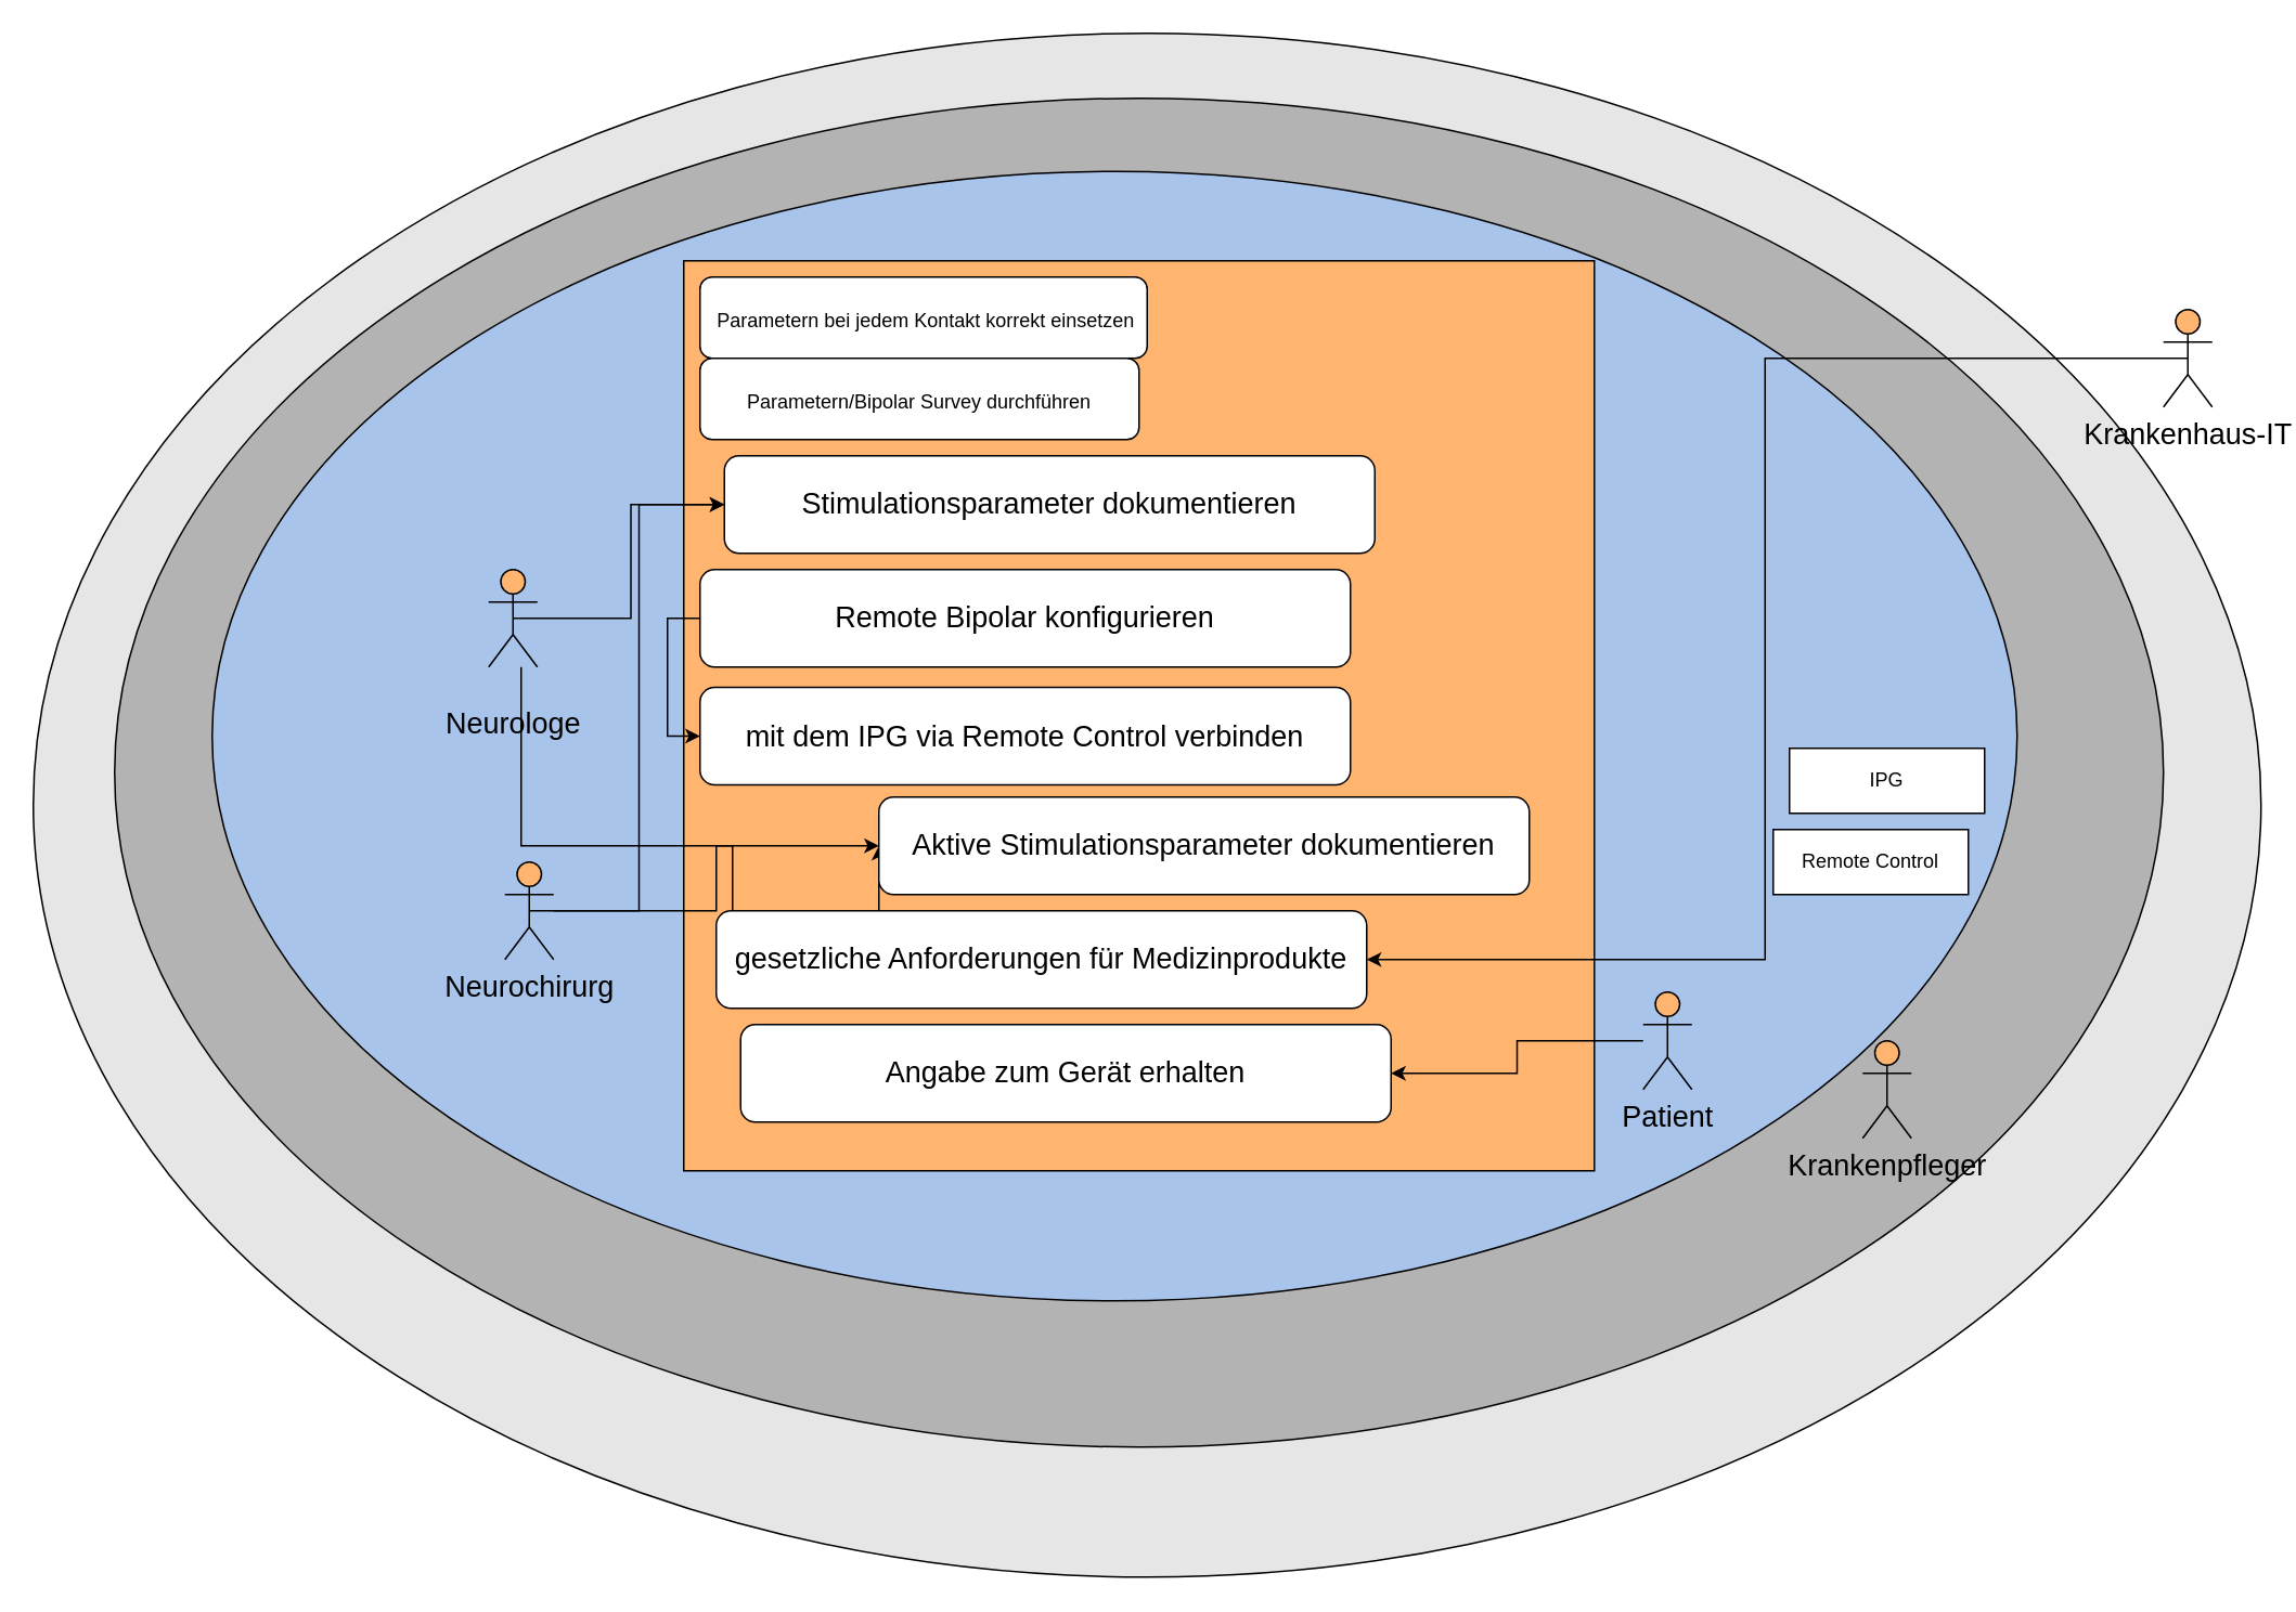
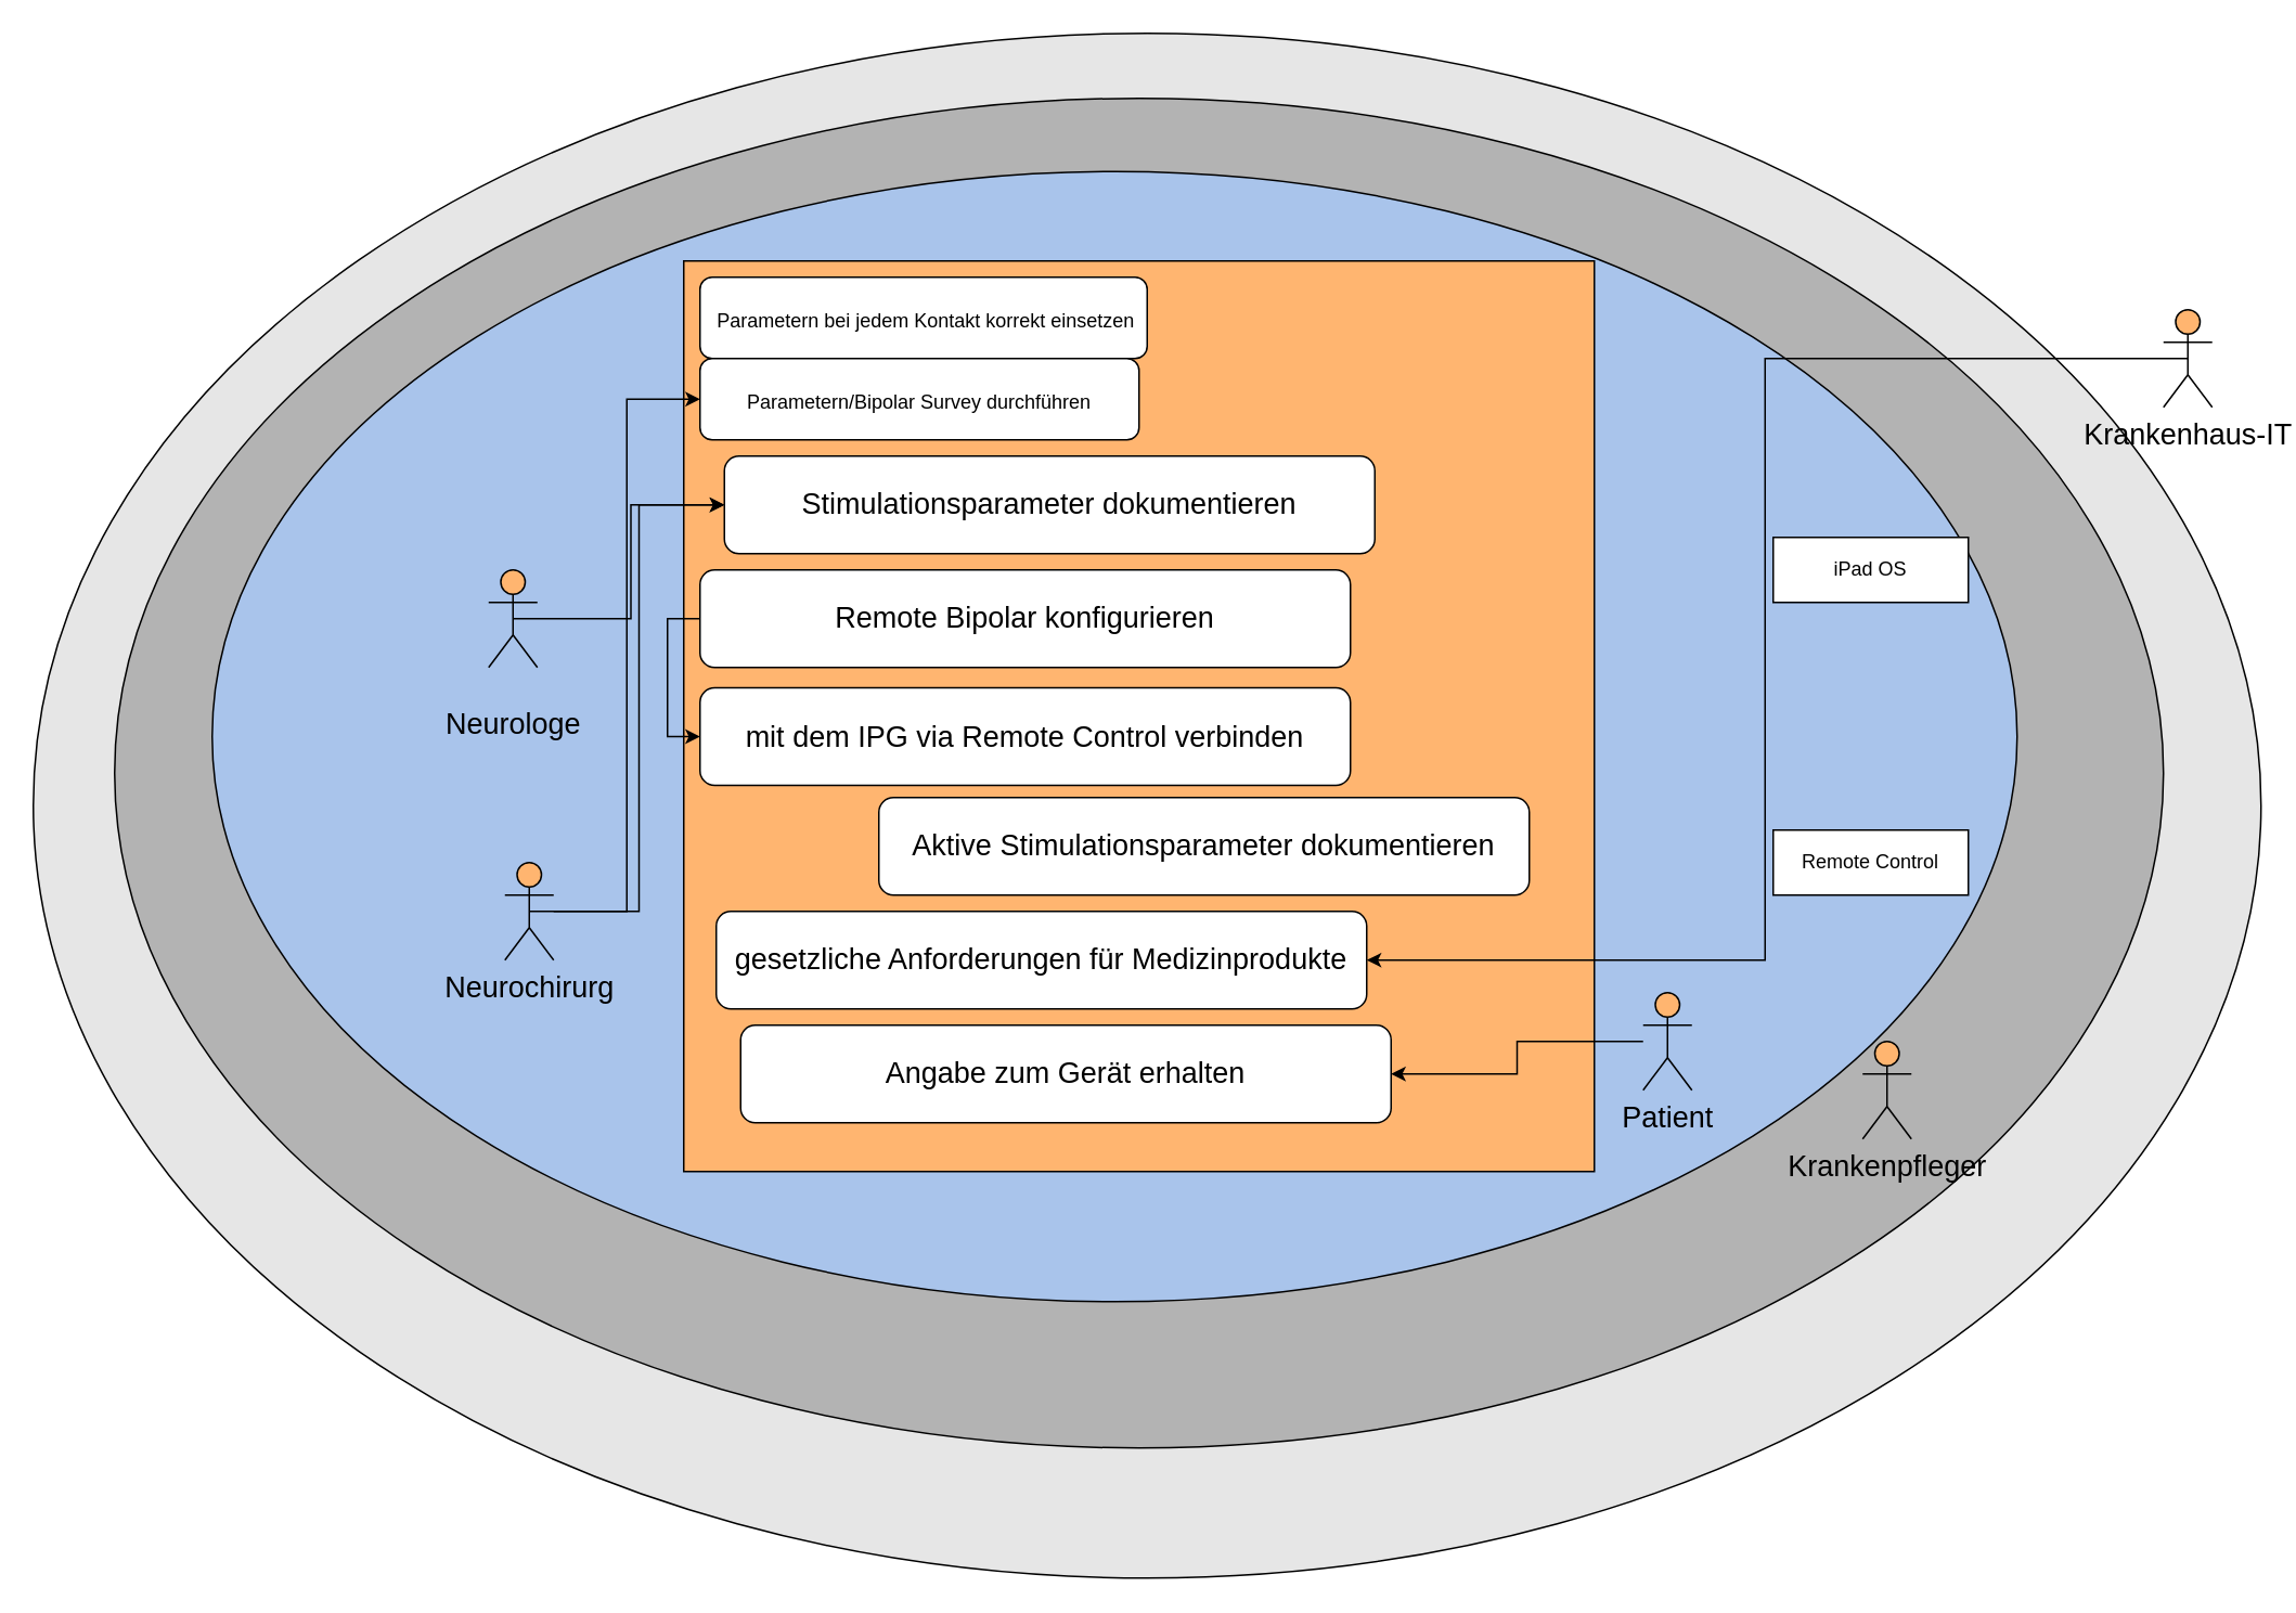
+ <mxCell id="27" value="iPad OS" style="rounded=0;whiteSpace=wrap;html=1;fontSize=12;fillColor=#FFFFFF;" vertex="1" parent="1"><mxGeometry x="1090" y="330" width="120" height="40" as="geometry" /></mxCell>
- <mxCell id="25" value="IPG" style="rounded=0;whiteSpace=wrap;html=1;fontSize=12;fillColor=#FFFFFF;" vertex="1" parent="1"><mxGeometry x="1100" y="460" width="120" height="40" as="geometry" /></mxCell>
- <mxCell id="7" style="edgeStyle=orthogonalEdgeStyle;rounded=0;orthogonalLoop=1;jettySize=auto;html=1;fontSize=12;entryX=0;entryY=0.5;entryDx=0;entryDy=0;" edge="1" parent="1" source="9" target="22"><mxGeometry relative="1" as="geometry"><Array as="points"><mxPoint x="320" y="520" /><mxPoint x="450" y="520" /><mxPoint x="450" y="590" /></Array></mxGeometry></mxCell>
- <mxCell id="10" style="edgeStyle=orthogonalEdgeStyle;rounded=0;orthogonalLoop=1;jettySize=auto;html=1;fontSize=18;" edge="1" parent="1" source="12" target="22"><mxGeometry relative="1" as="geometry" /></mxCell>
+ <mxCell id="10" style="edgeStyle=orthogonalEdgeStyle;rounded=0;orthogonalLoop=1;jettySize=auto;html=1;entryX=0;entryY=0.5;entryDx=0;entryDy=0;fontSize=18;" edge="1" parent="1" source="12" target="18"><mxGeometry relative="1" as="geometry" /></mxCell>
